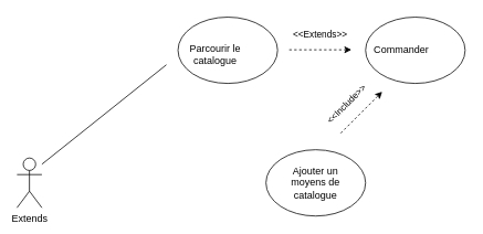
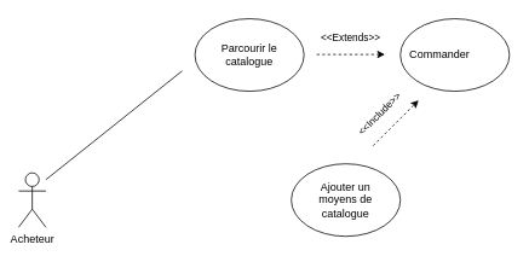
- <mxCell id="3" value="Parcourir le catalogue" style="text;html=1;align=center;verticalAlign=middle;whiteSpace=wrap;rounded=0;" parent="1" vertex="1"><mxGeometry x="216" y="37.5" width="86" height="55" as="geometry" /></mxCell>
+ <mxCell id="3" value="Parcourir le catalogue" style="text;html=1;align=center;verticalAlign=middle;whiteSpace=wrap;rounded=0;" parent="1" vertex="1"><mxGeometry x="231" y="32.5" width="86" height="55" as="geometry" /></mxCell>
- <mxCell id="8" value="Extends" style="shape=umlActor;verticalLabelPosition=bottom;verticalAlign=top;html=1;outlineConnect=0;" parent="1" vertex="1"><mxGeometry x="20" y="190" width="30" height="60" as="geometry" /></mxCell>
+ <mxCell id="8" value="Acheteur" style="shape=umlActor;verticalLabelPosition=bottom;verticalAlign=top;html=1;outlineConnect=0;" parent="1" vertex="1"><mxGeometry x="20" y="190" width="30" height="60" as="geometry" /></mxCell>
